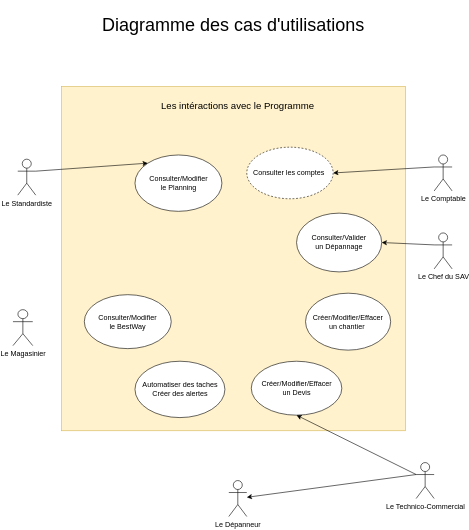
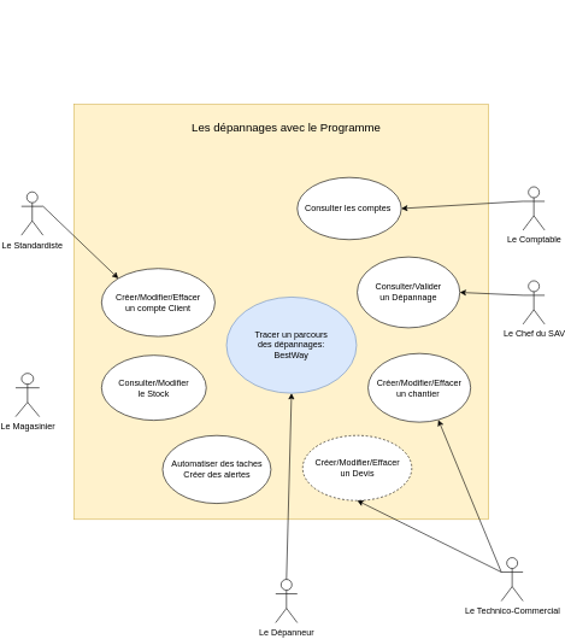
- <mxCell id="22" value="&lt;font style=&quot;font-size: 30px&quot;&gt;Diagramme des cas d'utilisations&lt;/font&gt;" style="text;html=1;resizable=0;points=[];autosize=1;align=left;verticalAlign=top;spacingTop=-4;" parent="1" vertex="1"><mxGeometry x="166.5" y="20" width="450" height="20" as="geometry" /></mxCell>
- <mxCell id="4" value="&lt;font style=&quot;font-size: 16px&quot;&gt;Les intéractions avec le Programme&lt;/font&gt;" style="text;html=1;strokeColor=none;fillColor=none;align=center;verticalAlign=middle;whiteSpace=wrap;rounded=0;" parent="1" vertex="1"><mxGeometry x="247" y="150" width="296" height="50" as="geometry" /></mxCell>
+ <mxCell id="4" value="&lt;font style=&quot;font-size: 16px&quot;&gt;Les dépannages avec le Programme&lt;/font&gt;" style="text;html=1;strokeColor=none;fillColor=none;align=center;verticalAlign=middle;whiteSpace=wrap;rounded=0;" parent="1" vertex="1"><mxGeometry x="247" y="150" width="296" height="50" as="geometry" /></mxCell>
- <mxCell id="15" value="" style="endArrow=classic;html=1;entryX=0;entryY=0;entryDx=0;entryDy=0;exitX=1;exitY=0.333;exitDx=0;exitDy=0;exitPerimeter=0;" parent="1" source="5" target="14" edge="1"><mxGeometry width="50" height="50" relative="1" as="geometry"><mxPoint x="-22.5" y="841" as="sourcePoint" /><mxPoint x="27.5" y="791" as="targetPoint" /></mxGeometry></mxCell>
- <mxCell id="7" value="Consulter les comptes&amp;nbsp;" style="ellipse;whiteSpace=wrap;html=1;dashed=1;" parent="1" vertex="1"><mxGeometry x="410" y="245" width="144" height="86" as="geometry" /></mxCell>
+ <mxCell id="7" value="Consulter les comptes&amp;nbsp;" style="ellipse;whiteSpace=wrap;html=1;" parent="1" vertex="1"><mxGeometry x="410" y="245" width="144" height="86" as="geometry" /></mxCell>
+ <mxCell id="13" value="" style="endArrow=classic;html=1;entryX=0;entryY=0;entryDx=0;entryDy=0;exitX=1;exitY=0.333;exitDx=0;exitDy=0;exitPerimeter=0;" parent="1" source="5" target="12" edge="1"><mxGeometry width="50" height="50" relative="1" as="geometry"><mxPoint x="31.5" y="561" as="sourcePoint" /><mxPoint x="37.5" y="721" as="targetPoint" /></mxGeometry></mxCell>
- <mxCell id="14" value="Consulter/Modifier&lt;br&gt;le Planning" style="ellipse;whiteSpace=wrap;html=1;" parent="1" vertex="1"><mxGeometry x="223.5" y="258" width="145" height="94" as="geometry" /></mxCell>
+ <mxCell id="12" value="Créer/Modifier/Effacer&lt;br&gt;un compte Client" style="ellipse;whiteSpace=wrap;html=1;" parent="1" vertex="1"><mxGeometry x="139" y="371" width="157" height="94" as="geometry" /></mxCell>
+ <mxCell id="26" value="Tracer un parcours&lt;br&gt;des dépannages:&lt;br&gt;BestWay" style="ellipse;whiteSpace=wrap;html=1;fillColor=#dae8fc;strokeColor=#6c8ebf;" vertex="1" parent="1"><mxGeometry x="312" y="410.5" width="180" height="133" as="geometry" /></mxCell>
- <mxCell id="3" value="Consulter/Modifier&lt;br&gt;le BestWay" style="ellipse;whiteSpace=wrap;html=1;" parent="1" vertex="1"><mxGeometry x="139" y="491" width="145" height="90" as="geometry" /></mxCell>
+ <mxCell id="3" value="Consulter/Modifier&lt;br&gt;le Stock" style="ellipse;whiteSpace=wrap;html=1;" parent="1" vertex="1"><mxGeometry x="139" y="491" width="145" height="90" as="geometry" /></mxCell>
+ <mxCell id="23" value="" style="endArrow=classic;html=1;entryX=0.5;entryY=1;entryDx=0;entryDy=0;exitX=0.5;exitY=0;exitDx=0;exitDy=0;exitPerimeter=0;" parent="1" source="10" target="26" edge="1"><mxGeometry width="50" height="50" relative="1" as="geometry"><mxPoint x="688" y="501" as="sourcePoint" /><mxPoint x="578" y="454" as="targetPoint" /></mxGeometry></mxCell>
- <mxCell id="19" value="Créer/Modifier/Effacer&lt;br&gt;un Devis" style="ellipse;whiteSpace=wrap;html=1;" parent="1" vertex="1"><mxGeometry x="417.5" y="602" width="151" height="90" as="geometry" /></mxCell>
+ <mxCell id="19" value="Créer/Modifier/Effacer&lt;br&gt;un Devis" style="ellipse;whiteSpace=wrap;html=1;dashed=1;" parent="1" vertex="1"><mxGeometry x="417.5" y="602" width="151" height="90" as="geometry" /></mxCell>
- <mxCell id="24" value="" style="endArrow=classic;html=1;exitX=0;exitY=0.333;exitDx=0;exitDy=0;exitPerimeter=0;" parent="1" source="20" target="10" edge="1"><mxGeometry width="50" height="50" relative="1" as="geometry"><mxPoint x="518" y="831" as="sourcePoint" /><mxPoint x="513.5" y="702" as="targetPoint" /></mxGeometry></mxCell>
+ <mxCell id="24" value="" style="endArrow=classic;html=1;entryX=0.685;entryY=0.967;entryDx=0;entryDy=0;exitX=0;exitY=0.333;exitDx=0;exitDy=0;exitPerimeter=0;entryPerimeter=0;" parent="1" source="20" target="16" edge="1"><mxGeometry width="50" height="50" relative="1" as="geometry"><mxPoint x="518" y="831" as="sourcePoint" /><mxPoint x="513.5" y="702" as="targetPoint" /></mxGeometry></mxCell>
